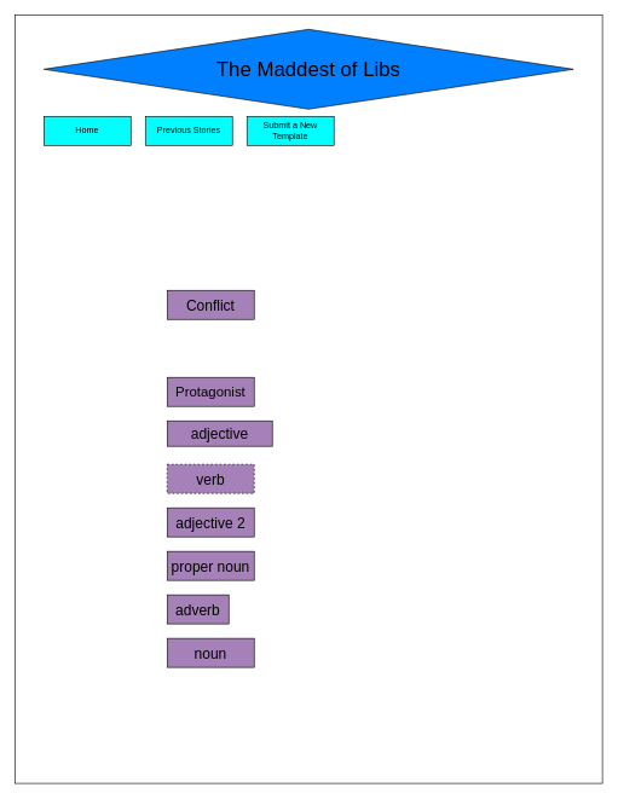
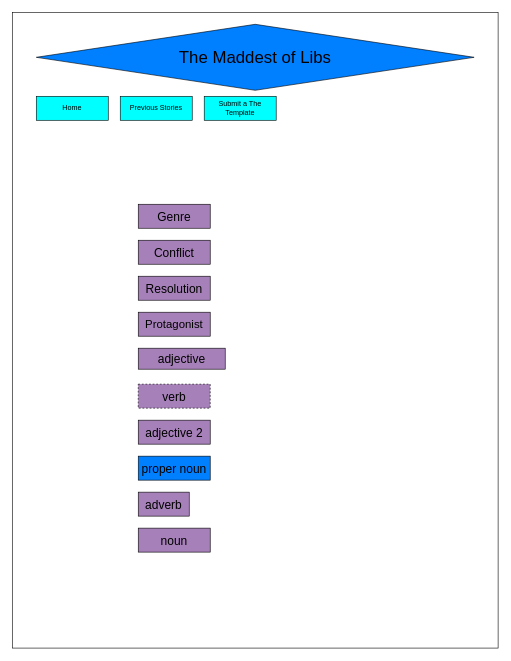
- <mxCell id="8" value="Submit a New Template" style="text;html=1;strokeColor=none;fillColor=none;align=center;verticalAlign=middle;whiteSpace=wrap;rounded=0;" vertex="1" parent="1"><mxGeometry x="350" y="170" width="100" height="20" as="geometry" /></mxCell>
+ <mxCell id="8" value="Submit a The Template" style="text;html=1;strokeColor=none;fillColor=none;align=center;verticalAlign=middle;whiteSpace=wrap;rounded=0;" vertex="1" parent="1"><mxGeometry x="350" y="170" width="100" height="20" as="geometry" /></mxCell>
+ <mxCell id="10" value="&lt;font style=&quot;font-size: 20px&quot;&gt;Genre&lt;/font&gt;" style="rounded=0;whiteSpace=wrap;html=1;fillColor=#A680B8;" vertex="1" parent="1"><mxGeometry x="230" y="340" width="120" height="40" as="geometry" /></mxCell>
+ <mxCell id="12" value="&lt;font style=&quot;font-size: 20px&quot;&gt;Resolution&lt;/font&gt;" style="rounded=0;whiteSpace=wrap;html=1;fillColor=#A680B8;" vertex="1" parent="1"><mxGeometry x="230" y="460" width="120" height="40" as="geometry" /></mxCell>
- <mxCell id="16" value="&lt;span style=&quot;font-size: 20px&quot;&gt;proper noun&lt;/span&gt;" style="rounded=0;whiteSpace=wrap;html=1;fillColor=#A680B8;" vertex="1" parent="1"><mxGeometry x="230" y="760" width="120" height="40" as="geometry" /></mxCell>
+ <mxCell id="16" value="&lt;span style=&quot;font-size: 20px&quot;&gt;proper noun&lt;/span&gt;" style="rounded=0;whiteSpace=wrap;html=1;fillColor=#007fff;" vertex="1" parent="1"><mxGeometry x="230" y="760" width="120" height="40" as="geometry" /></mxCell>
